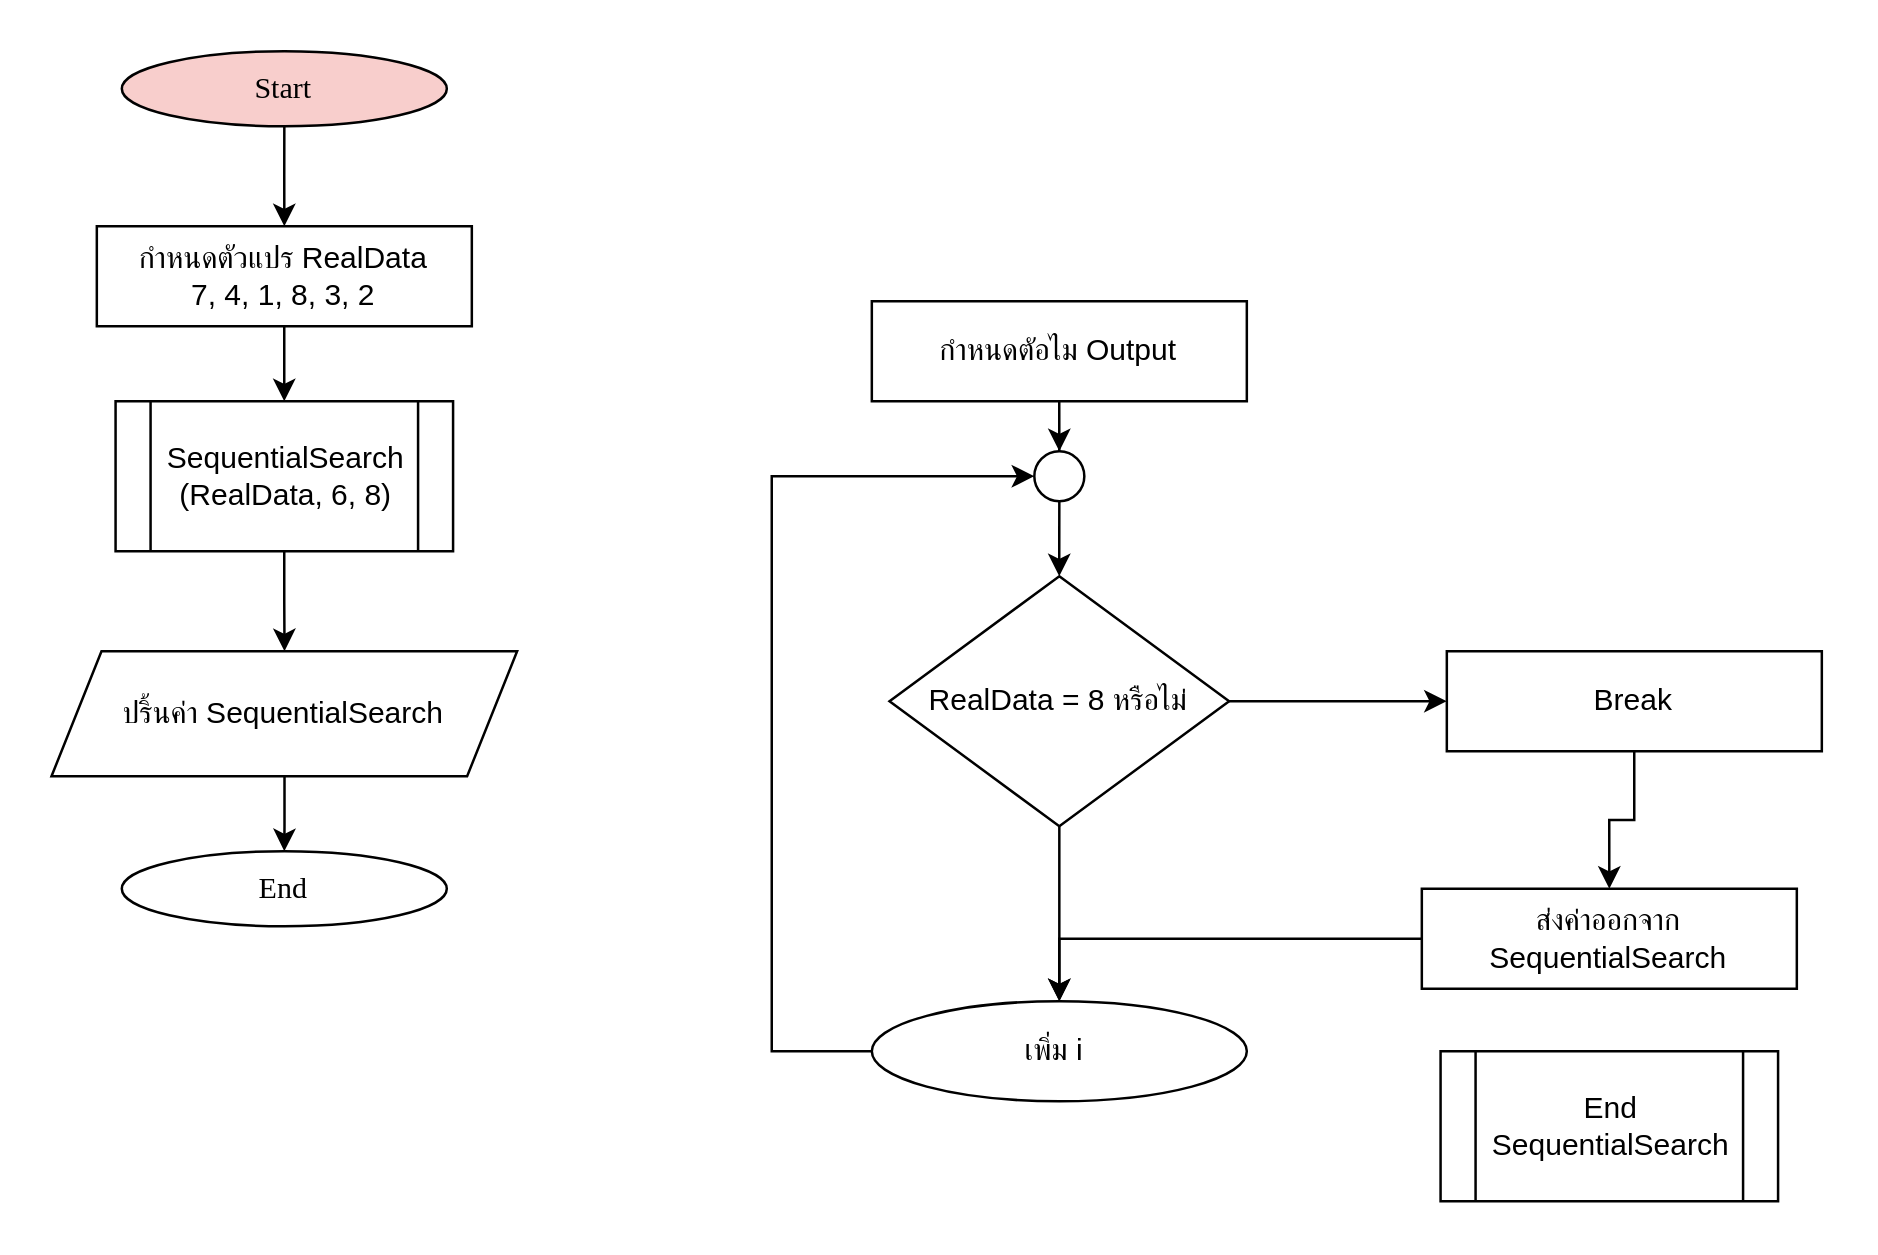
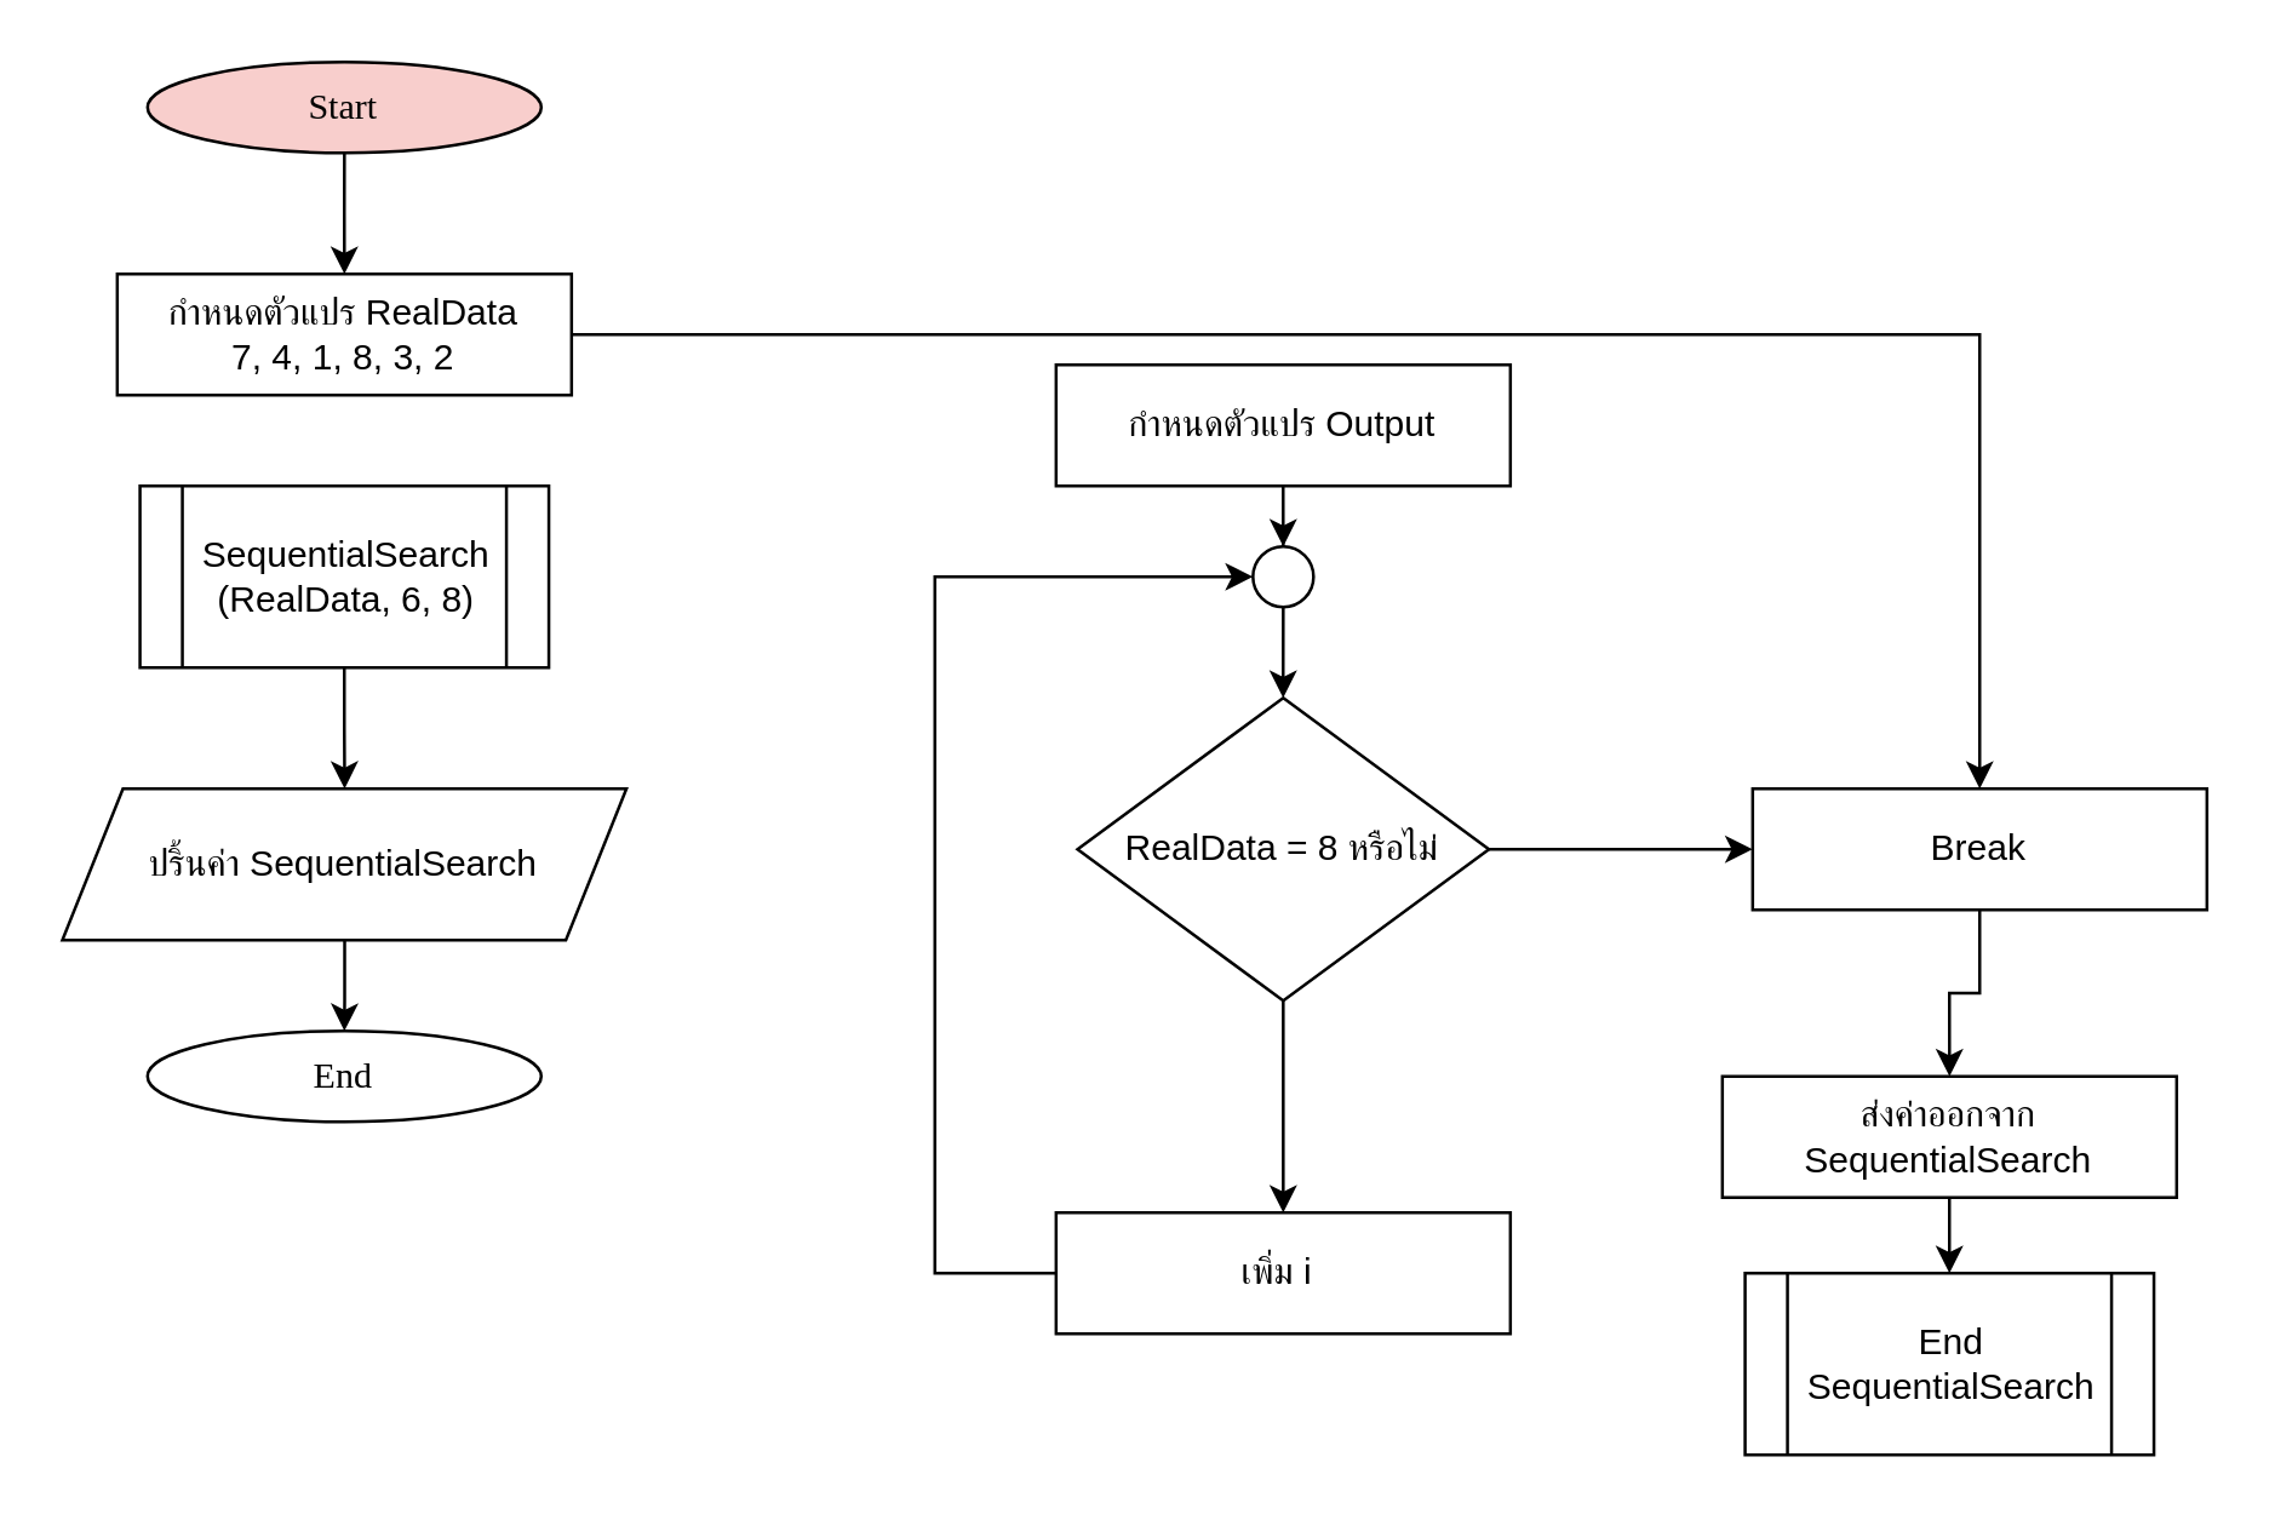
- <mxCell id="11" value="กำหนดตัอไม Output" style="rounded=0;whiteSpace=wrap;html=1;" vertex="1" parent="1"><mxGeometry x="348.13" y="120" width="150" height="40" as="geometry" /></mxCell>
+ <mxCell id="11" value="กำหนดตัวแปร Output" style="rounded=0;whiteSpace=wrap;html=1;" vertex="1" parent="1"><mxGeometry x="348.13" y="120" width="150" height="40" as="geometry" /></mxCell>
- <mxCell id="4" value="" style="edgeStyle=orthogonalEdgeStyle;rounded=0;orthogonalLoop=1;jettySize=auto;html=1;" edge="1" parent="1" source="5" target="7"><mxGeometry relative="1" as="geometry" /></mxCell>
+ <mxCell id="4" value="" style="edgeStyle=orthogonalEdgeStyle;rounded=0;orthogonalLoop=1;jettySize=auto;html=1;" edge="1" parent="1" source="5" target="23"><mxGeometry relative="1" as="geometry" /></mxCell>
- <mxCell id="15" value="" style="edgeStyle=orthogonalEdgeStyle;rounded=0;orthogonalLoop=1;jettySize=auto;html=1;" edge="1" parent="1" source="16" target="18"><mxGeometry relative="1" as="geometry" /></mxCell>
+ <mxCell id="15" value="" style="edgeStyle=orthogonalEdgeStyle;rounded=0;orthogonalLoop=1;jettySize=auto;html=1;" edge="1" parent="1" source="16" target="21"><mxGeometry relative="1" as="geometry" /></mxCell>
- <mxCell id="18" value="เพิ่ม i&amp;nbsp;" style="ellipse;whiteSpace=wrap;html=1;" vertex="1" parent="1"><mxGeometry x="348.13" y="400" width="150" height="40" as="geometry" /></mxCell>
+ <mxCell id="18" value="เพิ่ม i&amp;nbsp;" style="rounded=0;whiteSpace=wrap;html=1;" vertex="1" parent="1"><mxGeometry x="348.13" y="400" width="150" height="40" as="geometry" /></mxCell>
